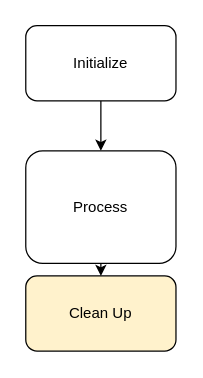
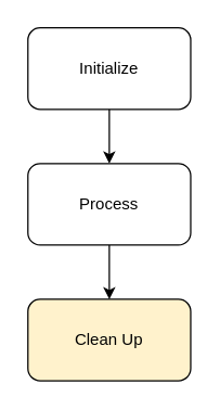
- <mxCell id="5" value="Process" style="rounded=1;whiteSpace=wrap;html=1;" vertex="1" parent="1"><mxGeometry x="20" y="120" width="120" height="90" as="geometry" /></mxCell>
+ <mxCell id="5" value="Process" style="rounded=1;whiteSpace=wrap;html=1;" vertex="1" parent="1"><mxGeometry x="20" y="120" width="120" height="60" as="geometry" /></mxCell>
